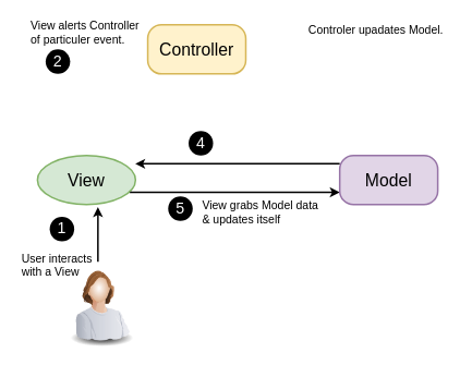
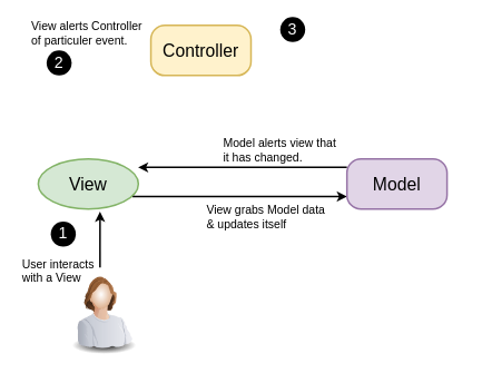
+ <mxCell id="17" value="&lt;font style=&quot;font-size: 19px&quot; color=&quot;#ffffff&quot;&gt;3&lt;/font&gt;" style="ellipse;whiteSpace=wrap;html=1;aspect=fixed;strokeWidth=2;fillColor=#000000;strokeColor=none;" vertex="1" parent="1"><mxGeometry x="335" y="20" width="30" height="30" as="geometry" /></mxCell>
- <mxCell id="16" value="&lt;span style=&quot;font-size: 14px&quot;&gt;Controler upadates Model.&lt;/span&gt;" style="text;html=1;resizable=0;points=[];autosize=1;align=left;verticalAlign=top;spacingTop=-4;" vertex="1" parent="1"><mxGeometry x="375" y="25" width="180" height="20" as="geometry" /></mxCell>
- <mxCell id="13" value="&lt;font style=&quot;font-size: 19px&quot; color=&quot;#ffffff&quot;&gt;4&lt;/font&gt;" style="ellipse;whiteSpace=wrap;html=1;aspect=fixed;strokeWidth=2;fillColor=#000000;strokeColor=none;" vertex="1" parent="1"><mxGeometry x="230" y="160" width="30" height="30" as="geometry" /></mxCell>
+ <mxCell id="12" value="&lt;font style=&quot;font-size: 14px&quot;&gt;Model alerts view that&amp;nbsp;&lt;br&gt;it has changed.&lt;/font&gt;" style="text;html=1;resizable=0;points=[];autosize=1;align=left;verticalAlign=top;spacingTop=-4;" vertex="1" parent="1"><mxGeometry x="265" y="160" width="150" height="30" as="geometry" /></mxCell>
- <mxCell id="15" value="&lt;font style=&quot;font-size: 19px&quot; color=&quot;#ffffff&quot;&gt;5&lt;/font&gt;" style="ellipse;whiteSpace=wrap;html=1;aspect=fixed;strokeWidth=2;fillColor=#000000;strokeColor=none;" vertex="1" parent="1"><mxGeometry x="205" y="240" width="30" height="30" as="geometry" /></mxCell>
